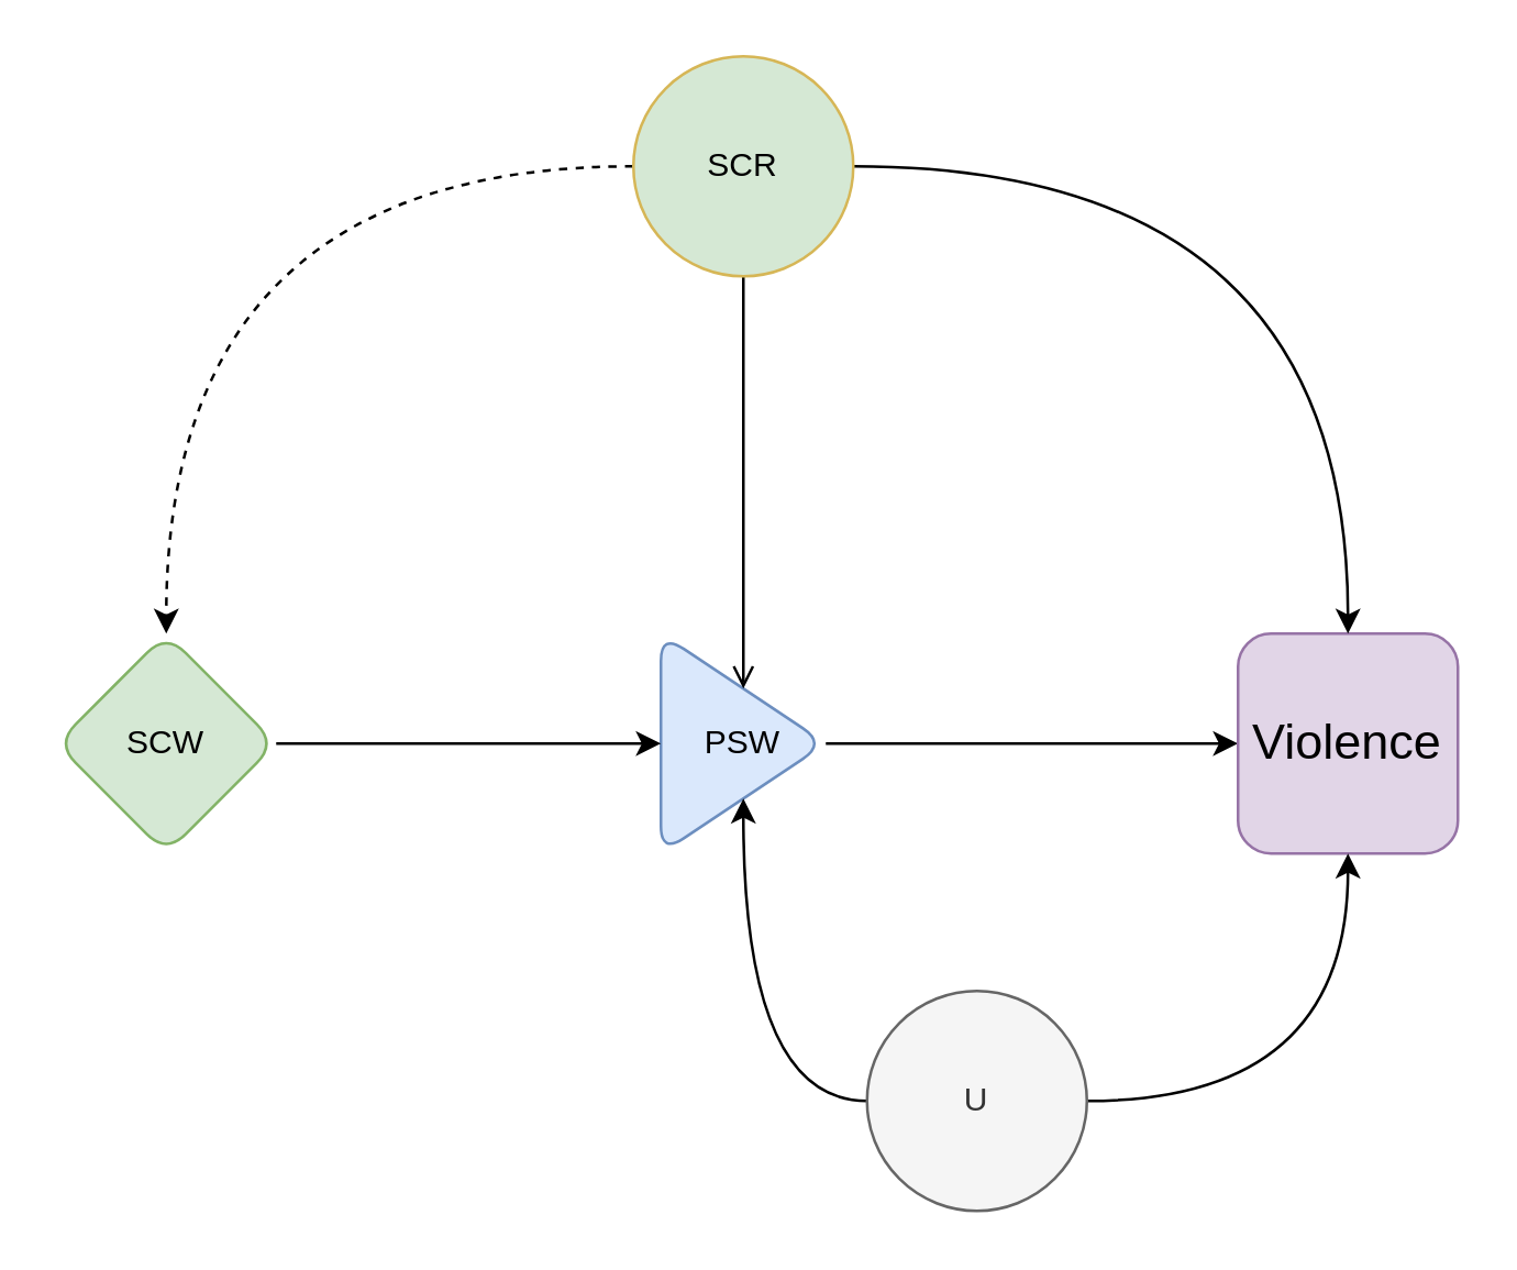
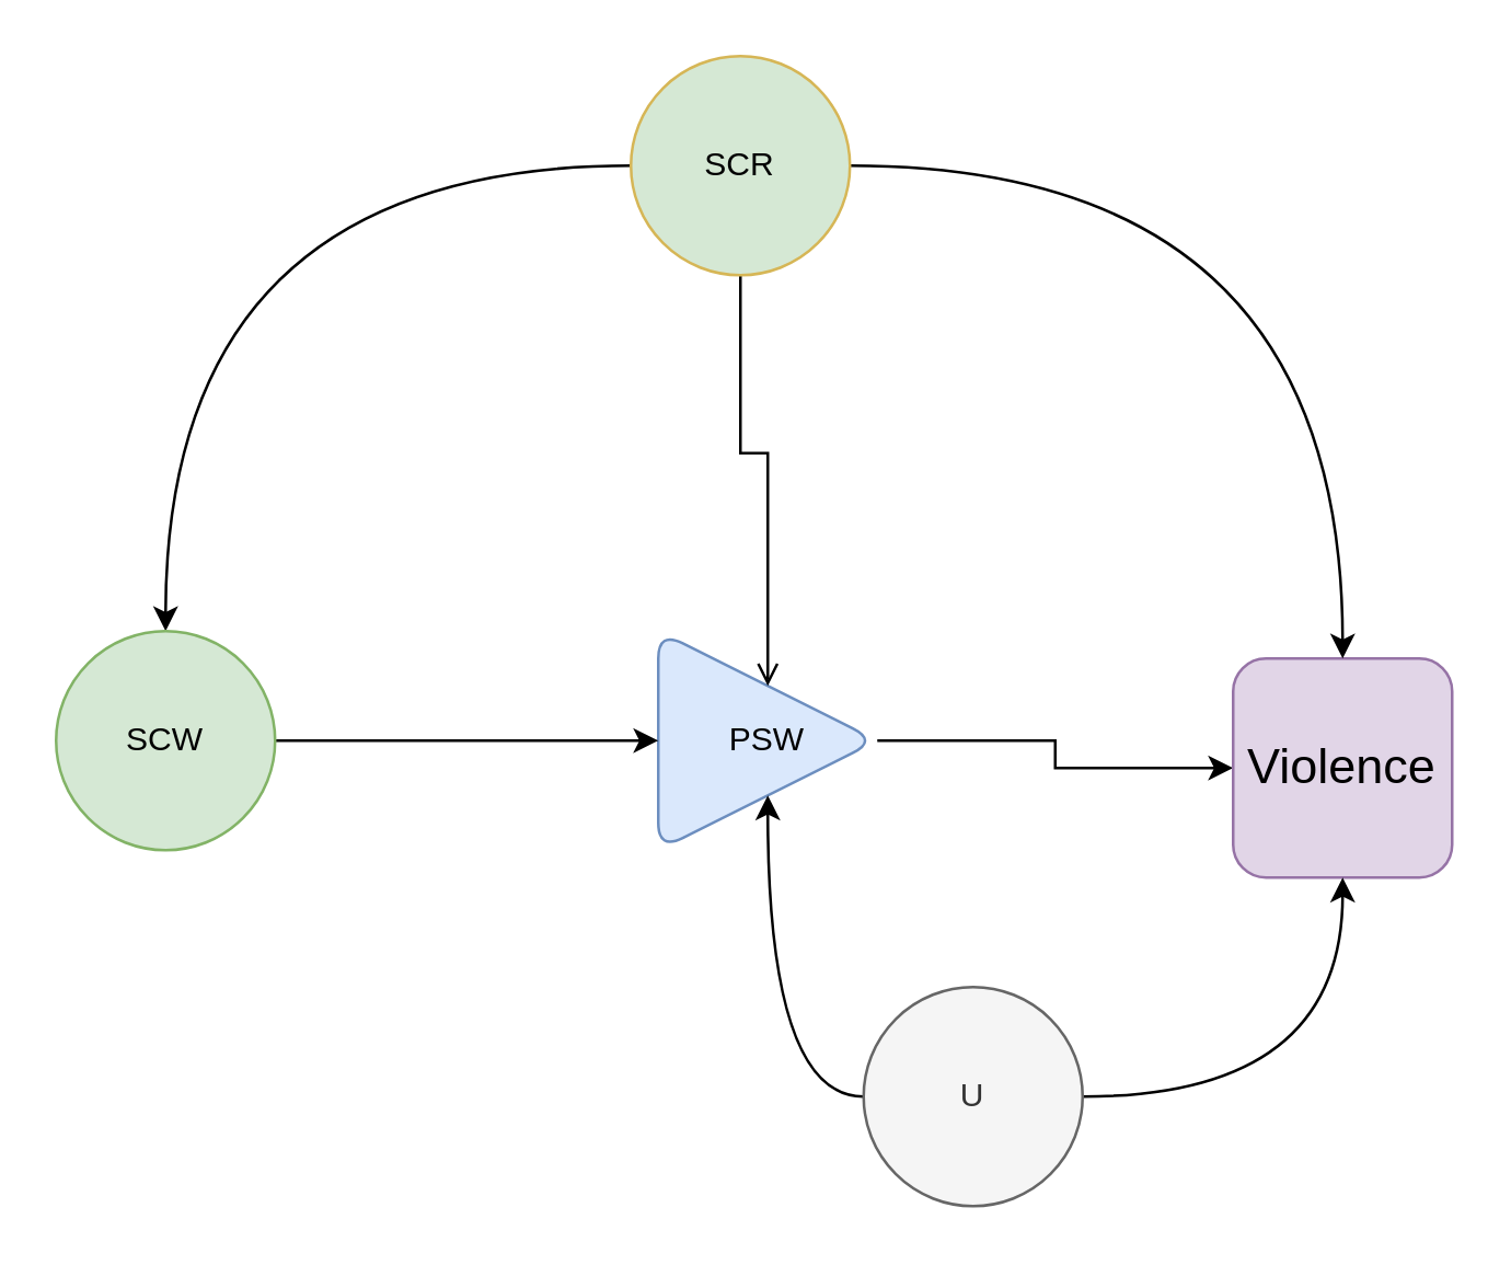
- <mxCell id="10" style="edgeStyle=orthogonalEdgeStyle;orthogonalLoop=1;jettySize=auto;html=1;exitX=0;exitY=0.5;exitDx=0;exitDy=0;entryX=0.5;entryY=0;entryDx=0;entryDy=0;curved=1;dashed=1;" edge="1" parent="1" source="12" target="13"><mxGeometry relative="1" as="geometry"><mxPoint x="50" y="230" as="targetPoint" /></mxGeometry></mxCell>
+ <mxCell id="10" style="edgeStyle=orthogonalEdgeStyle;orthogonalLoop=1;jettySize=auto;html=1;exitX=0;exitY=0.5;exitDx=0;exitDy=0;entryX=0.5;entryY=0;entryDx=0;entryDy=0;curved=1;" edge="1" parent="1" source="12" target="13"><mxGeometry relative="1" as="geometry"><mxPoint x="50" y="230" as="targetPoint" /></mxGeometry></mxCell>
- <mxCell id="13" value="SCW" style="rhombus;whiteSpace=wrap;html=1;fillColor=#d5e8d4;strokeColor=#82b366;rounded=1;" vertex="1" parent="1"><mxGeometry x="20" y="230" width="80" height="80" as="geometry" /></mxCell>
+ <mxCell id="13" value="SCW" style="ellipse;whiteSpace=wrap;html=1;fillColor=#d5e8d4;strokeColor=#82b366;" vertex="1" parent="1"><mxGeometry x="20" y="230" width="80" height="80" as="geometry" /></mxCell>
- <mxCell id="3" value="PSW" style="triangle;whiteSpace=wrap;html=1;fillColor=#dae8fc;strokeColor=#6c8ebf;gradientColor=none;strokeWidth=1;rounded=1;" vertex="1" parent="1"><mxGeometry x="240" y="230" width="60" height="80" as="geometry" /></mxCell>
+ <mxCell id="3" value="PSW" style="triangle;whiteSpace=wrap;html=1;fillColor=#dae8fc;strokeColor=#6c8ebf;gradientColor=none;strokeWidth=1;rounded=1;" vertex="1" parent="1"><mxGeometry x="240" y="230" width="80" height="80" as="geometry" /></mxCell>
- <mxCell id="4" value="&lt;font style=&quot;font-size: 18px&quot;&gt;Violence&lt;/font&gt;" style="whiteSpace=wrap;html=1;aspect=fixed;fillColor=#e1d5e7;strokeColor=#9673a6;rounded=1;" vertex="1" parent="1"><mxGeometry x="450" y="230" width="80" height="80" as="geometry" /></mxCell>
+ <mxCell id="4" value="&lt;font style=&quot;font-size: 18px&quot;&gt;Violence&lt;/font&gt;" style="whiteSpace=wrap;html=1;aspect=fixed;fillColor=#e1d5e7;strokeColor=#9673a6;rounded=1;" vertex="1" parent="1"><mxGeometry x="450" y="240" width="80" height="80" as="geometry" /></mxCell>
